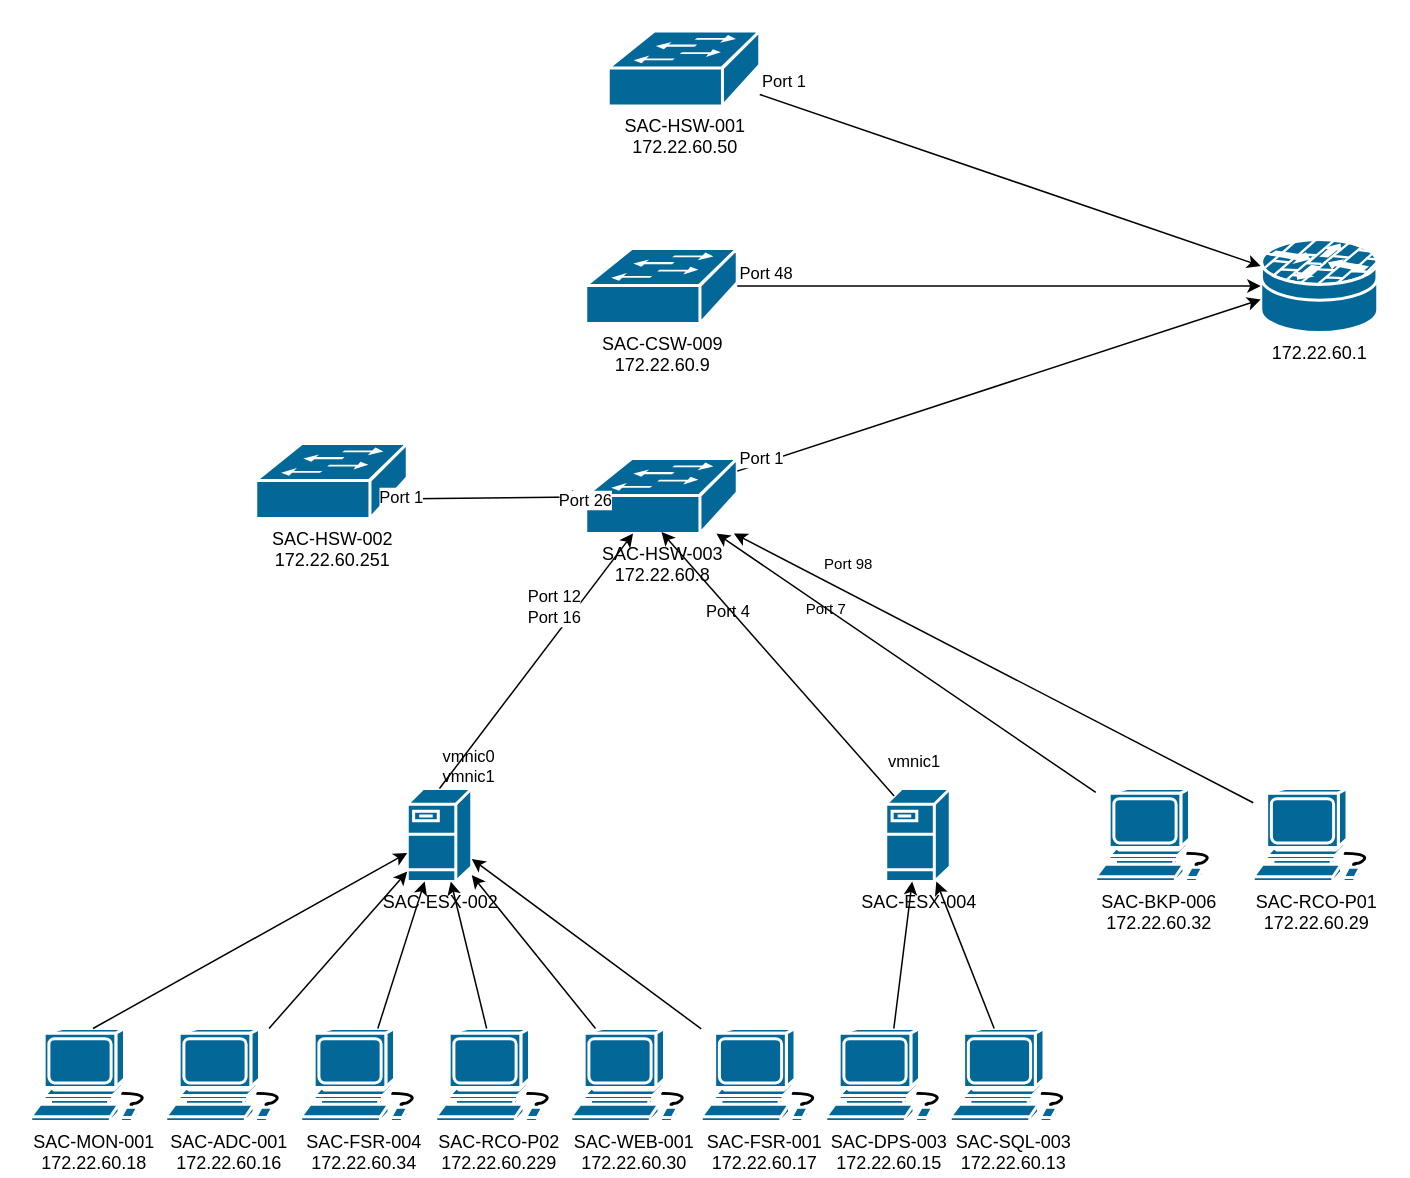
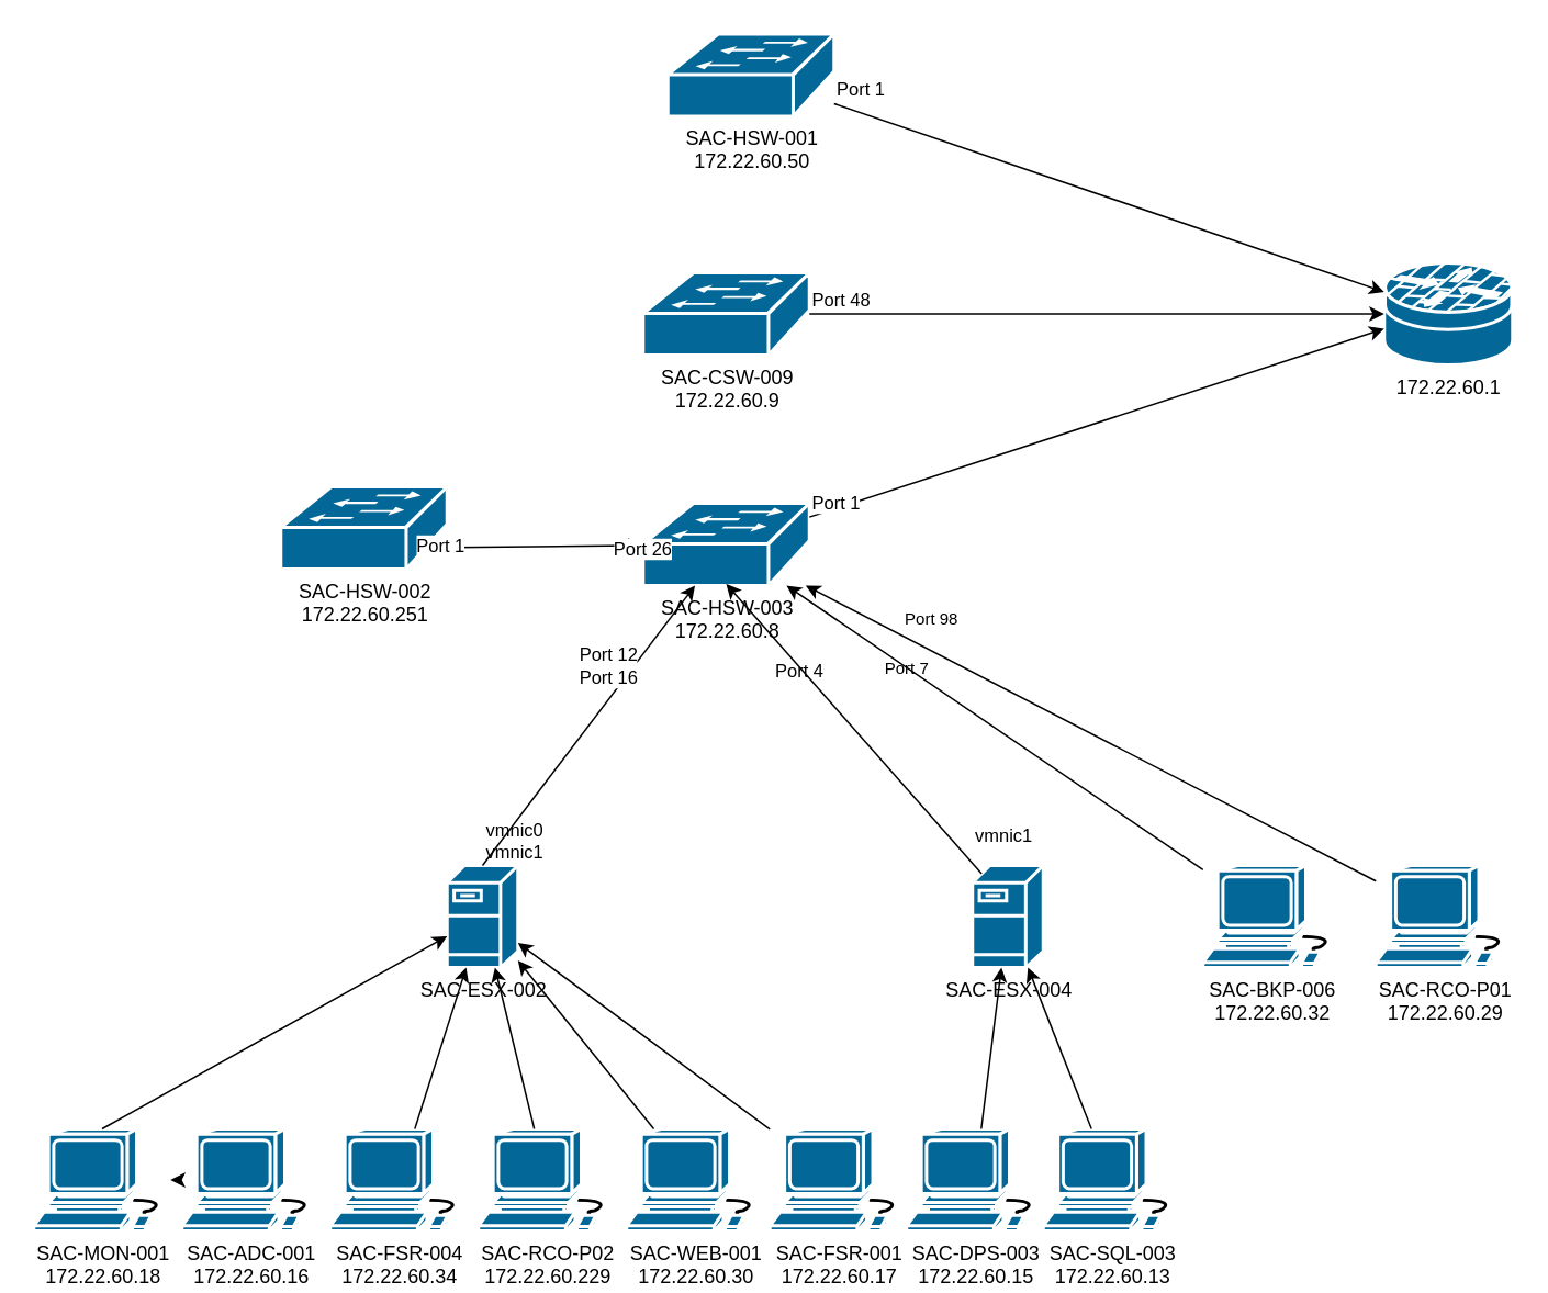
- <mxCell id="33" value="" style="endArrow=classic;html=1;rounded=0;labelBackgroundColor=none;" edge="1" parent="1" source="25" target="17"><mxGeometry width="50" height="50" relative="1" as="geometry"><mxPoint x="140" y="595" as="sourcePoint" /><mxPoint x="190" y="545" as="targetPoint" /></mxGeometry></mxCell>
+ <mxCell id="33" value="" style="endArrow=classic;html=1;rounded=0;labelBackgroundColor=none;" edge="1" parent="1" source="25" target="14"><mxGeometry width="50" height="50" relative="1" as="geometry"><mxPoint x="140" y="595" as="sourcePoint" /><mxPoint x="190" y="545" as="targetPoint" /></mxGeometry></mxCell>
